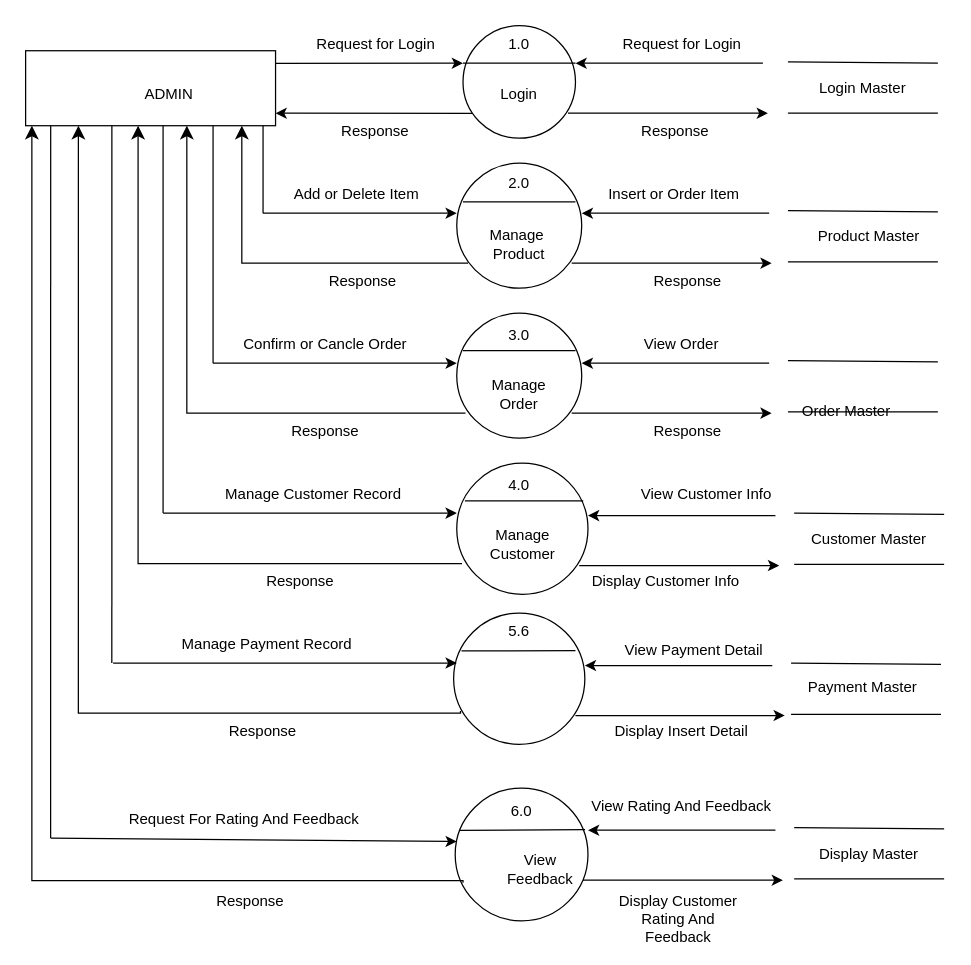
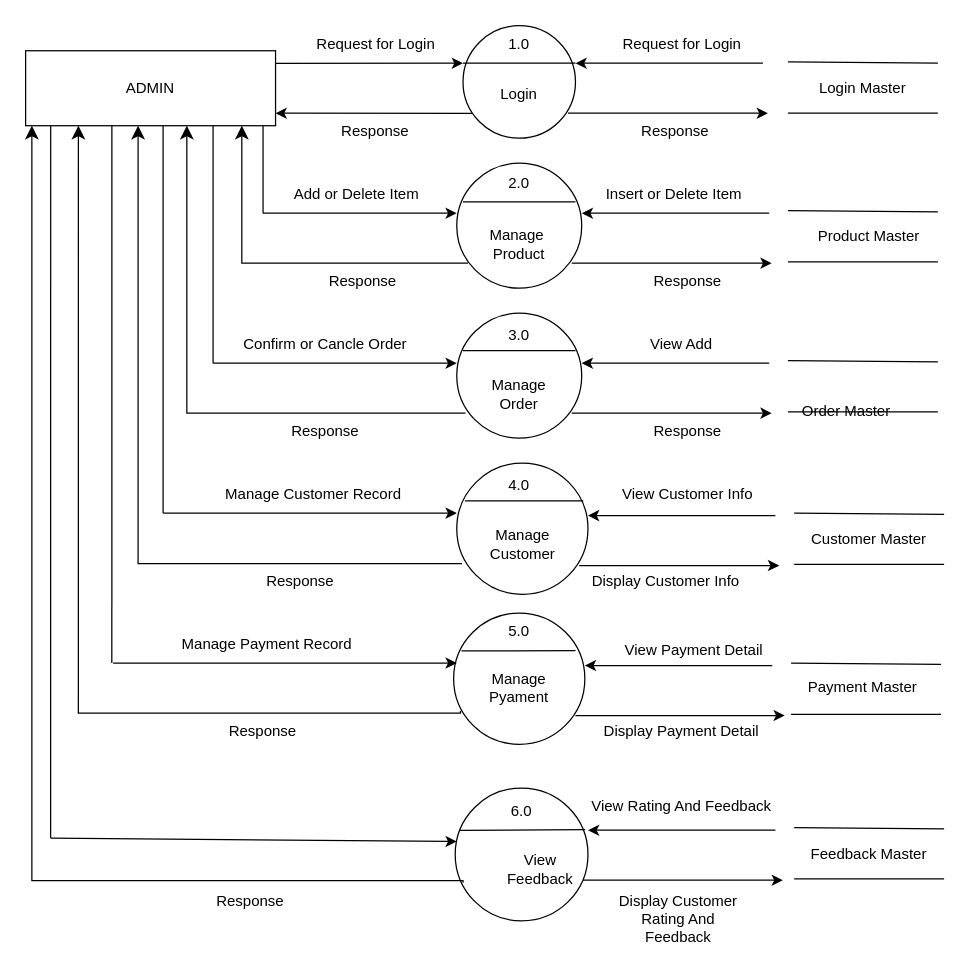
- <mxCell id="14" value="ADMIN" style="text;html=1;strokeColor=none;fillColor=none;align=center;verticalAlign=middle;whiteSpace=wrap;rounded=0;" parent="1" vertex="1"><mxGeometry x="105" y="60" width="60" height="30" as="geometry" /></mxCell>
+ <mxCell id="14" value="ADMIN" style="text;html=1;strokeColor=none;fillColor=none;align=center;verticalAlign=middle;whiteSpace=wrap;rounded=0;" parent="1" vertex="1"><mxGeometry x="90" y="55" width="60" height="30" as="geometry" /></mxCell>
- <mxCell id="85" value="Insert or Order Item" style="text;html=1;strokeColor=none;fillColor=none;align=center;verticalAlign=middle;whiteSpace=wrap;rounded=0;" parent="1" vertex="1"><mxGeometry x="480" y="140" width="117.5" height="30" as="geometry" /></mxCell>
+ <mxCell id="85" value="Insert or Delete Item" style="text;html=1;strokeColor=none;fillColor=none;align=center;verticalAlign=middle;whiteSpace=wrap;rounded=0;" parent="1" vertex="1"><mxGeometry x="480" y="140" width="117.5" height="30" as="geometry" /></mxCell>
- <mxCell id="87" value="View Order" style="text;html=1;strokeColor=none;fillColor=none;align=center;verticalAlign=middle;whiteSpace=wrap;rounded=0;" parent="1" vertex="1"><mxGeometry x="510" y="260" width="70" height="30" as="geometry" /></mxCell>
+ <mxCell id="87" value="View Add" style="text;html=1;strokeColor=none;fillColor=none;align=center;verticalAlign=middle;whiteSpace=wrap;rounded=0;" parent="1" vertex="1"><mxGeometry x="510" y="260" width="70" height="30" as="geometry" /></mxCell>
- <mxCell id="88" value="View Customer Info" style="text;html=1;strokeColor=none;fillColor=none;align=center;verticalAlign=middle;whiteSpace=wrap;rounded=0;" parent="1" vertex="1"><mxGeometry x="510" y="380" width="110" height="30" as="geometry" /></mxCell>
+ <mxCell id="88" value="View Customer Info" style="text;html=1;strokeColor=none;fillColor=none;align=center;verticalAlign=middle;whiteSpace=wrap;rounded=0;" parent="1" vertex="1"><mxGeometry x="495" y="380" width="110" height="30" as="geometry" /></mxCell>
- <mxCell id="60" value="5.6" style="text;html=1;strokeColor=none;fillColor=none;align=center;verticalAlign=middle;whiteSpace=wrap;rounded=0;" parent="1" vertex="1"><mxGeometry x="385" y="490" width="60" height="30" as="geometry" /></mxCell>
+ <mxCell id="60" value="5.0" style="text;html=1;strokeColor=none;fillColor=none;align=center;verticalAlign=middle;whiteSpace=wrap;rounded=0;" parent="1" vertex="1"><mxGeometry x="385" y="490" width="60" height="30" as="geometry" /></mxCell>
+ <mxCell id="61" value="Manage Pyament" style="text;html=1;strokeColor=none;fillColor=none;align=center;verticalAlign=middle;whiteSpace=wrap;rounded=0;" parent="1" vertex="1"><mxGeometry x="385" y="535" width="60" height="30" as="geometry" /></mxCell>
- <mxCell id="92" value="Display Insert Detail" style="text;html=1;strokeColor=none;fillColor=none;align=center;verticalAlign=middle;whiteSpace=wrap;rounded=0;" parent="1" vertex="1"><mxGeometry x="475" y="570" width="140" height="30" as="geometry" /></mxCell>
+ <mxCell id="92" value="Display Payment Detail" style="text;html=1;strokeColor=none;fillColor=none;align=center;verticalAlign=middle;whiteSpace=wrap;rounded=0;" parent="1" vertex="1"><mxGeometry x="475" y="570" width="140" height="30" as="geometry" /></mxCell>
- <mxCell id="93" value="Request For Rating And Feedback" style="text;html=1;strokeColor=none;fillColor=none;align=center;verticalAlign=middle;whiteSpace=wrap;rounded=0;" parent="1" vertex="1"><mxGeometry x="90" y="640" width="210" height="30" as="geometry" /></mxCell>
- <mxCell id="59" value="Display Master" style="text;html=1;strokeColor=none;fillColor=none;align=center;verticalAlign=middle;whiteSpace=wrap;rounded=0;" parent="1" vertex="1"><mxGeometry x="645" y="668.12" width="100" height="30" as="geometry" /></mxCell>
+ <mxCell id="59" value="Feedback Master" style="text;html=1;strokeColor=none;fillColor=none;align=center;verticalAlign=middle;whiteSpace=wrap;rounded=0;" parent="1" vertex="1"><mxGeometry x="645" y="668.12" width="100" height="30" as="geometry" /></mxCell>
